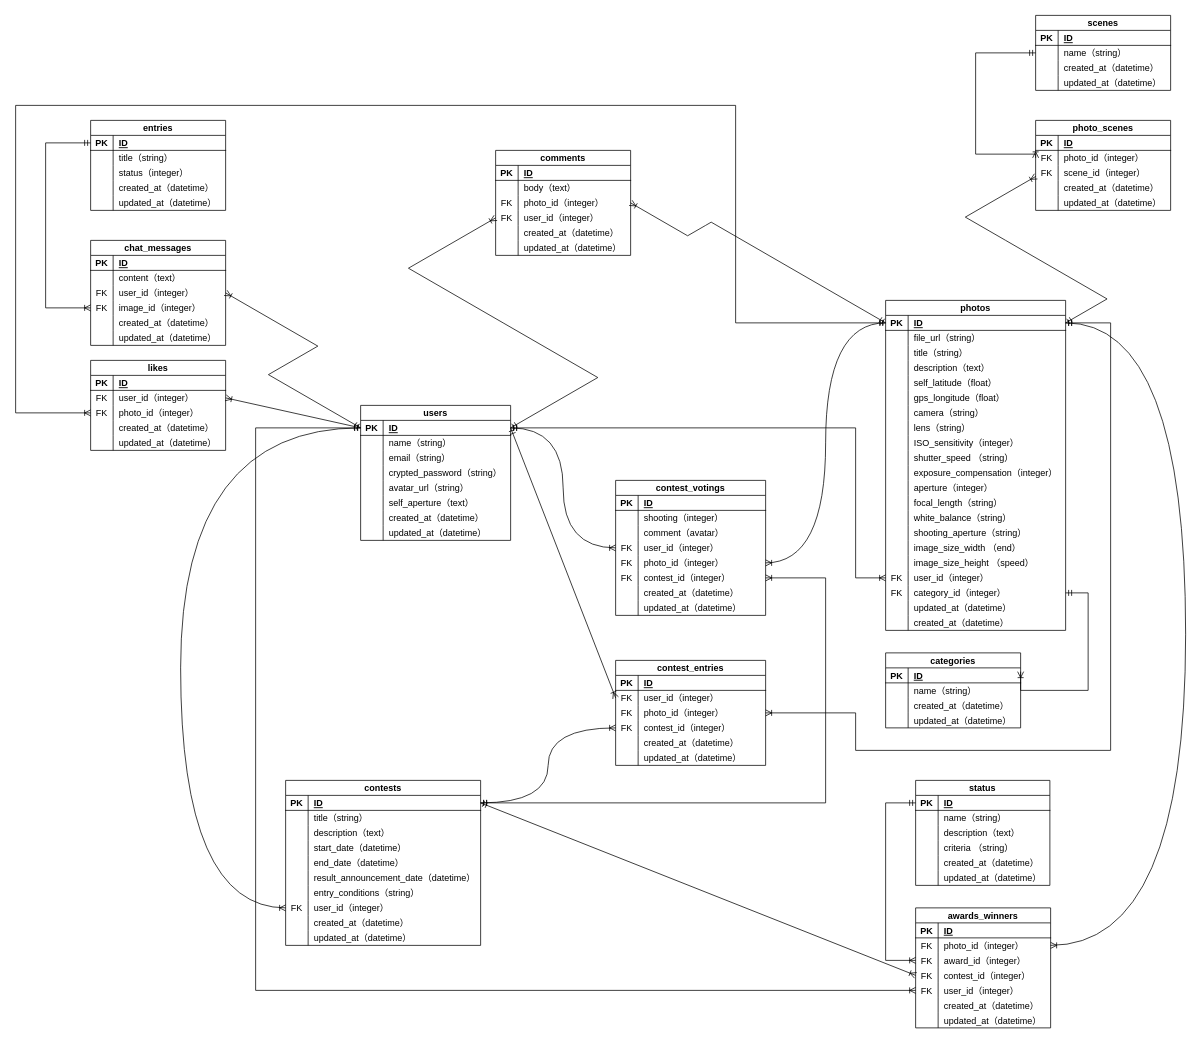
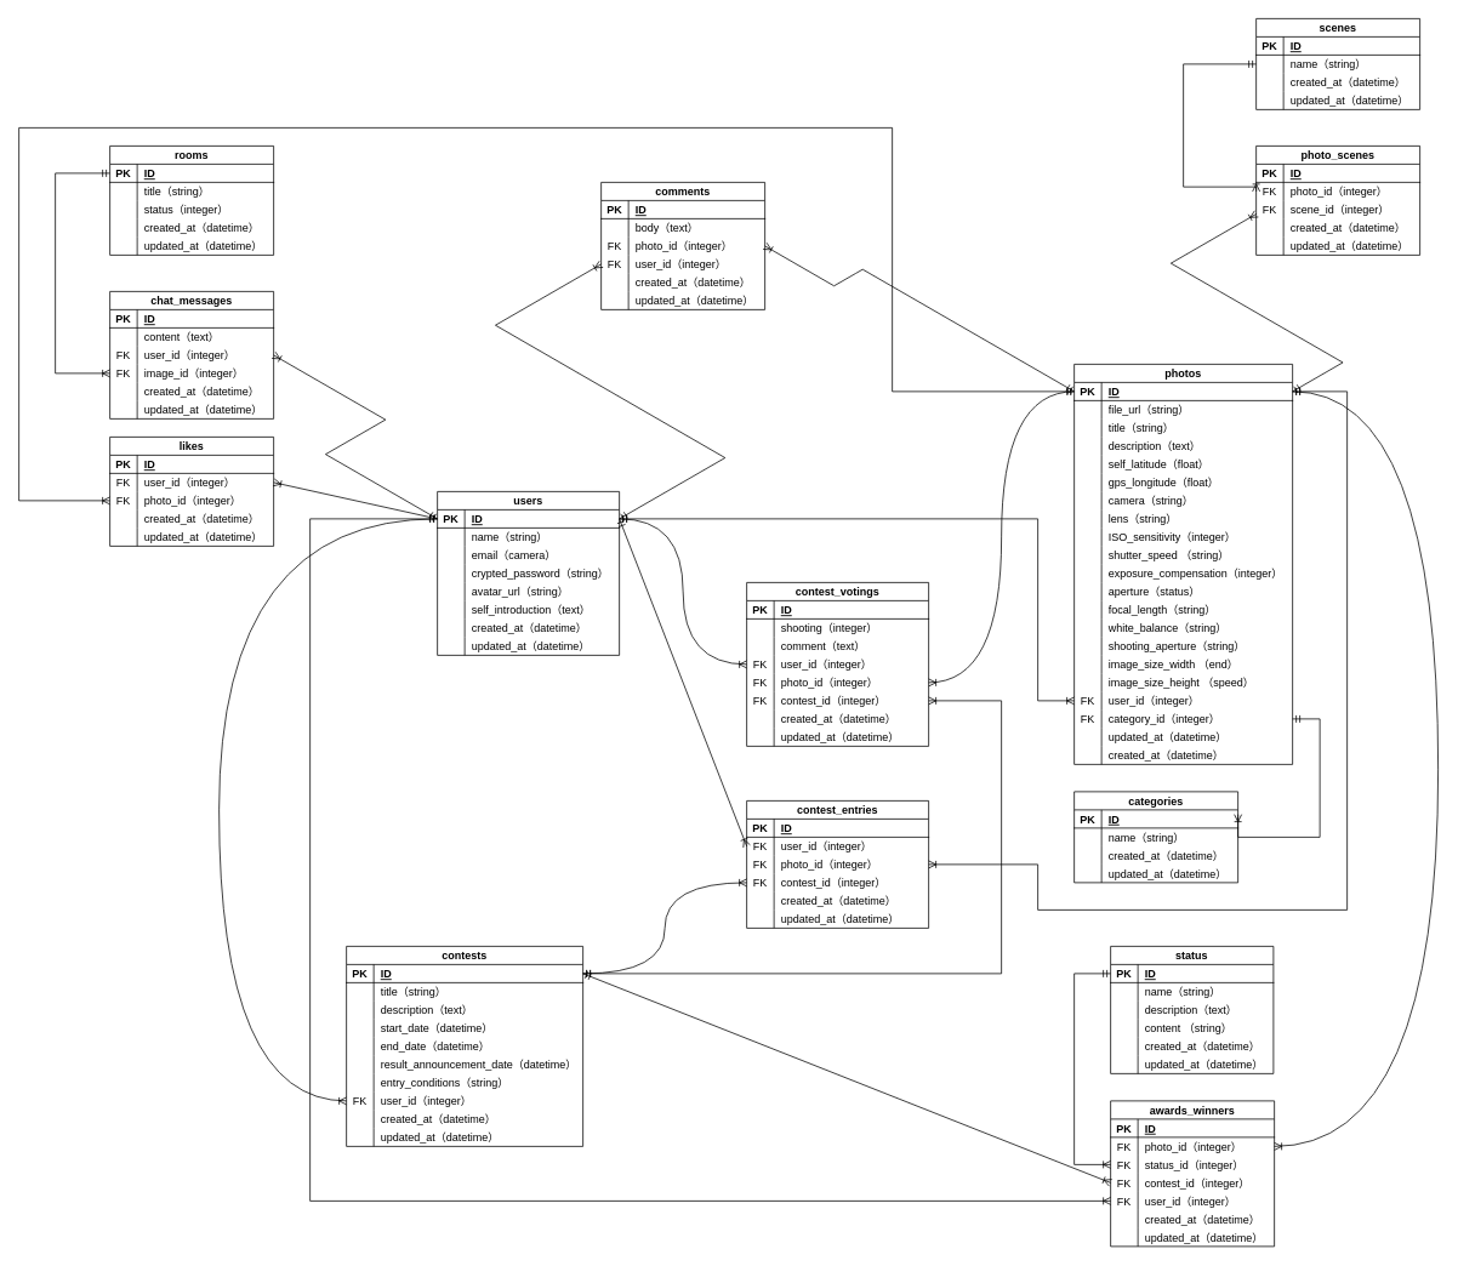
- <mxCell id="322" value="entries" style="shape=table;startSize=20;container=1;collapsible=1;childLayout=tableLayout;fixedRows=1;rowLines=0;fontStyle=1;align=center;resizeLast=1;rounded=0;" vertex="1" parent="1"><mxGeometry x="120" width="180" height="120" as="geometry" y="160" /></mxCell>
+ <mxCell id="322" value="rooms" style="shape=table;startSize=20;container=1;collapsible=1;childLayout=tableLayout;fixedRows=1;rowLines=0;fontStyle=1;align=center;resizeLast=1;rounded=0;" vertex="1" parent="1"><mxGeometry x="120" width="180" height="120" as="geometry" y="160" /></mxCell>
- <mxCell id="11" value="email（string）" style="shape=partialRectangle;connectable=0;fillColor=none;top=0;left=0;bottom=0;right=0;align=left;spacingLeft=6;overflow=hidden;rounded=0;" vertex="1" parent="9"><mxGeometry x="30" width="170" height="20" as="geometry"><mxRectangle width="170" height="20" as="alternateBounds" /></mxGeometry></mxCell>
+ <mxCell id="11" value="email（camera）" style="shape=partialRectangle;connectable=0;fillColor=none;top=0;left=0;bottom=0;right=0;align=left;spacingLeft=6;overflow=hidden;rounded=0;" vertex="1" parent="9"><mxGeometry x="30" width="170" height="20" as="geometry"><mxRectangle width="170" height="20" as="alternateBounds" /></mxGeometry></mxCell>
- <mxCell id="124" value="aperture（integer）" style="shape=partialRectangle;connectable=0;fillColor=none;top=0;left=0;bottom=0;right=0;align=left;spacingLeft=6;overflow=hidden;rounded=0;" vertex="1" parent="122"><mxGeometry x="30" width="210" height="20" as="geometry"><mxRectangle width="210" height="20" as="alternateBounds" /></mxGeometry></mxCell>
+ <mxCell id="124" value="aperture（status）" style="shape=partialRectangle;connectable=0;fillColor=none;top=0;left=0;bottom=0;right=0;align=left;spacingLeft=6;overflow=hidden;rounded=0;" vertex="1" parent="122"><mxGeometry x="30" width="210" height="20" as="geometry"><mxRectangle width="210" height="20" as="alternateBounds" /></mxGeometry></mxCell>
- <mxCell id="20" value="self_aperture（text）" style="shape=partialRectangle;connectable=0;fillColor=none;top=0;left=0;bottom=0;right=0;align=left;spacingLeft=6;overflow=hidden;rounded=0;" vertex="1" parent="18"><mxGeometry x="30" width="170" height="20" as="geometry"><mxRectangle width="170" height="20" as="alternateBounds" /></mxGeometry></mxCell>
+ <mxCell id="20" value="self_introduction（text）" style="shape=partialRectangle;connectable=0;fillColor=none;top=0;left=0;bottom=0;right=0;align=left;spacingLeft=6;overflow=hidden;rounded=0;" vertex="1" parent="18"><mxGeometry x="30" width="170" height="20" as="geometry"><mxRectangle width="170" height="20" as="alternateBounds" /></mxGeometry></mxCell>
- <mxCell id="211" value="comment（avatar）" style="shape=partialRectangle;connectable=0;fillColor=none;top=0;left=0;bottom=0;right=0;align=left;spacingLeft=6;overflow=hidden;rounded=0;" vertex="1" parent="209"><mxGeometry x="30" width="170" height="20" as="geometry"><mxRectangle width="170" height="20" as="alternateBounds" /></mxGeometry></mxCell>
+ <mxCell id="211" value="comment（text）" style="shape=partialRectangle;connectable=0;fillColor=none;top=0;left=0;bottom=0;right=0;align=left;spacingLeft=6;overflow=hidden;rounded=0;" vertex="1" parent="209"><mxGeometry x="30" width="170" height="20" as="geometry"><mxRectangle width="170" height="20" as="alternateBounds" /></mxGeometry></mxCell>
- <mxCell id="270" value="criteria （string）" style="shape=partialRectangle;connectable=0;fillColor=none;top=0;left=0;bottom=0;right=0;align=left;spacingLeft=6;overflow=hidden;rounded=0;" vertex="1" parent="268"><mxGeometry x="30" width="149" height="20" as="geometry"><mxRectangle width="149" height="20" as="alternateBounds" /></mxGeometry></mxCell>
+ <mxCell id="270" value="content （string）" style="shape=partialRectangle;connectable=0;fillColor=none;top=0;left=0;bottom=0;right=0;align=left;spacingLeft=6;overflow=hidden;rounded=0;" vertex="1" parent="268"><mxGeometry x="30" width="149" height="20" as="geometry"><mxRectangle width="149" height="20" as="alternateBounds" /></mxGeometry></mxCell>
- <mxCell id="286" value="award_id（integer）" style="shape=partialRectangle;connectable=0;fillColor=none;top=0;left=0;bottom=0;right=0;align=left;spacingLeft=6;overflow=hidden;rounded=0;" vertex="1" parent="284"><mxGeometry x="30" width="150" height="20" as="geometry"><mxRectangle width="150" height="20" as="alternateBounds" /></mxGeometry></mxCell>
+ <mxCell id="286" value="status_id（integer）" style="shape=partialRectangle;connectable=0;fillColor=none;top=0;left=0;bottom=0;right=0;align=left;spacingLeft=6;overflow=hidden;rounded=0;" vertex="1" parent="284"><mxGeometry x="30" width="150" height="20" as="geometry"><mxRectangle width="150" height="20" as="alternateBounds" /></mxGeometry></mxCell>
